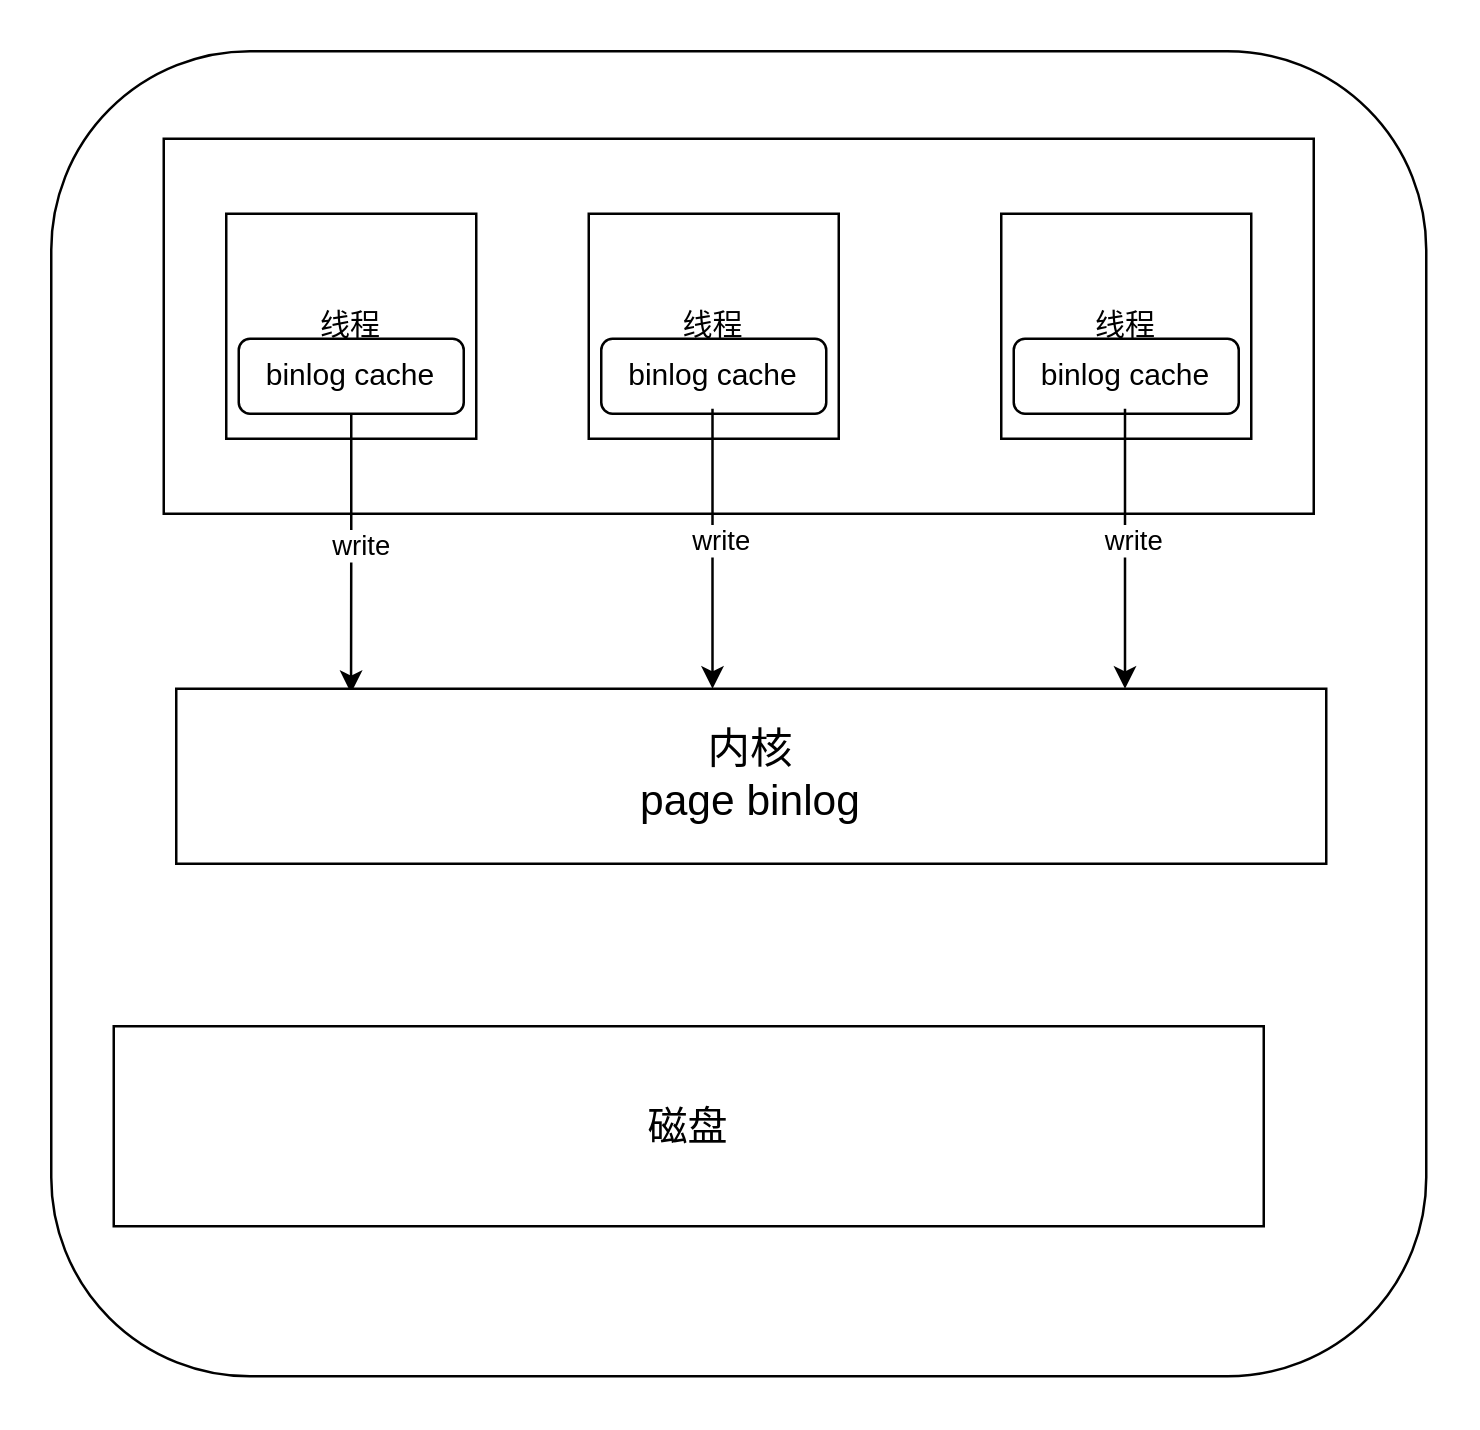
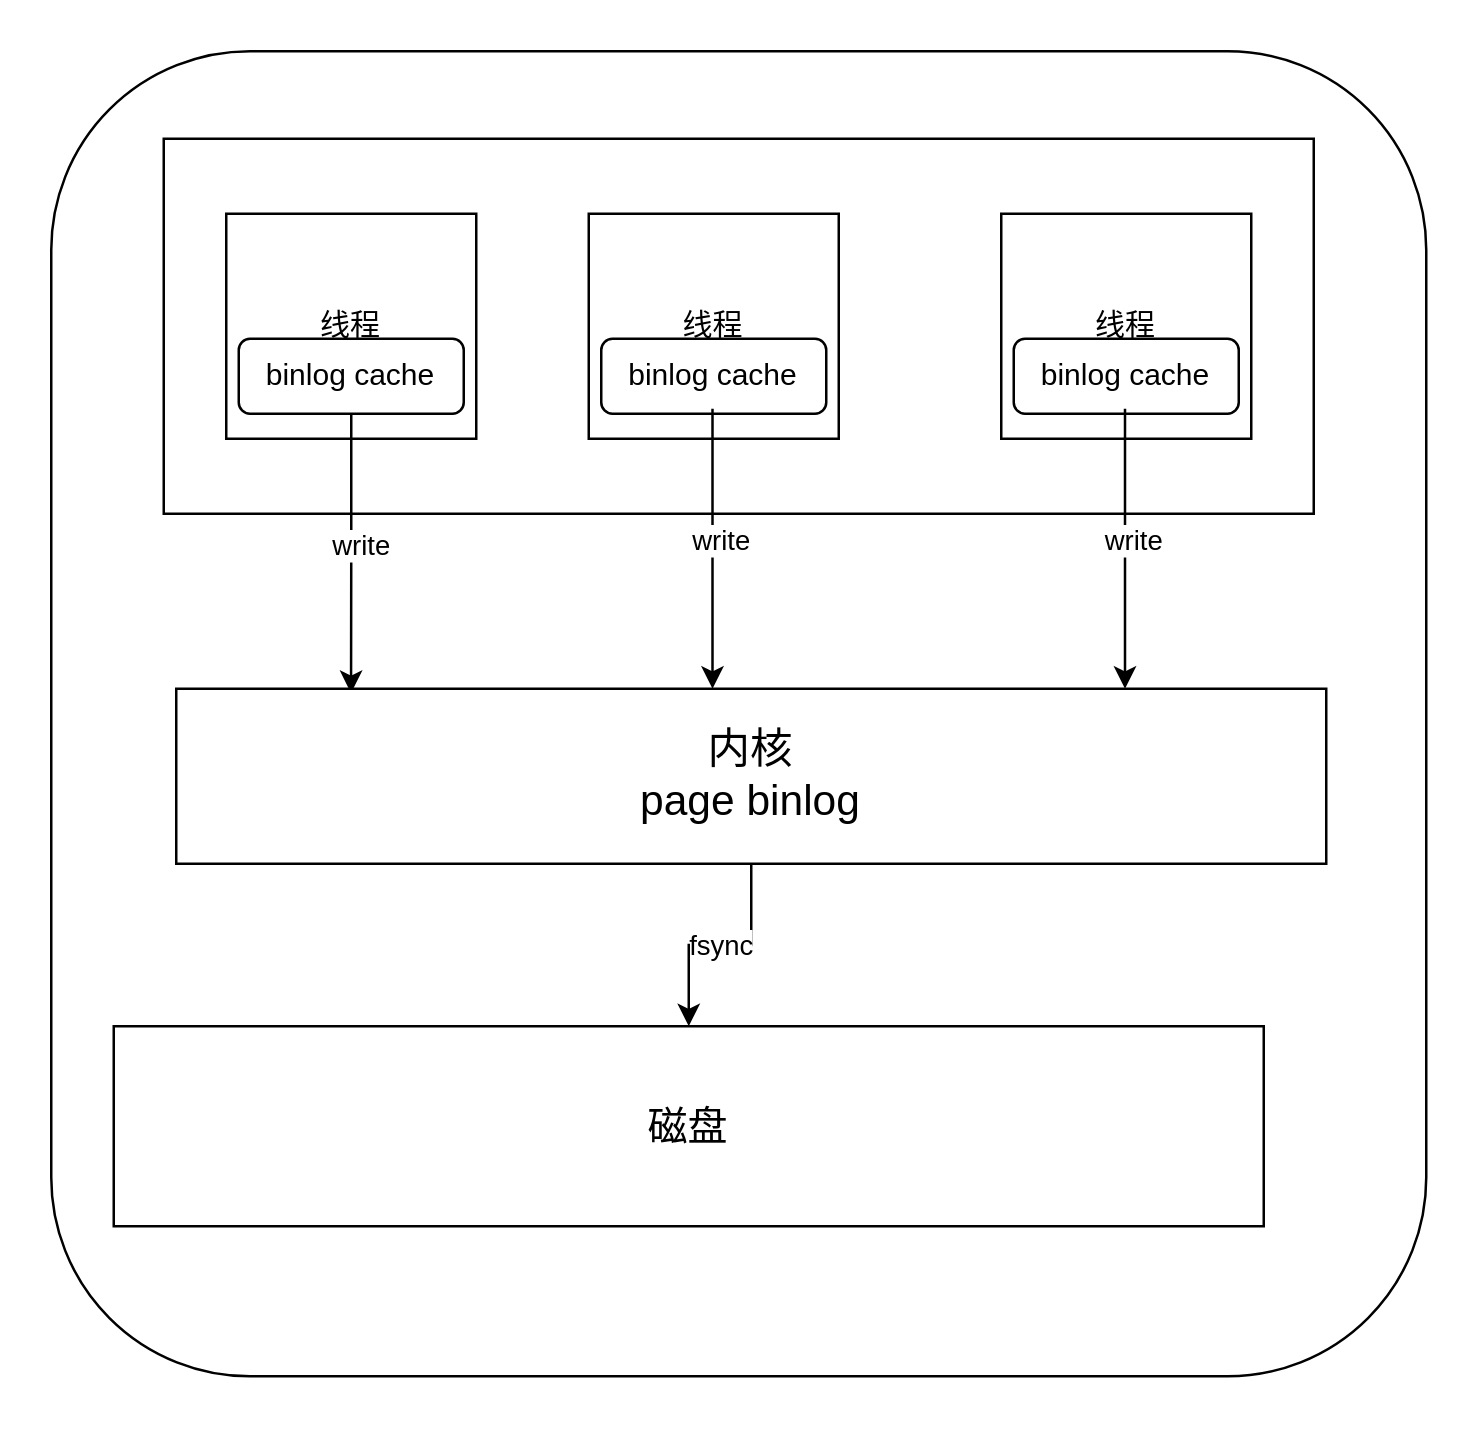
+ <mxCell id="12" value="fsync" style="edgeStyle=orthogonalEdgeStyle;rounded=0;orthogonalLoop=1;jettySize=auto;html=1;exitX=0.5;exitY=1;exitDx=0;exitDy=0;entryX=0.5;entryY=0;entryDx=0;entryDy=0;" edge="1" parent="1" source="13" target="14"><mxGeometry relative="1" as="geometry" /></mxCell>
